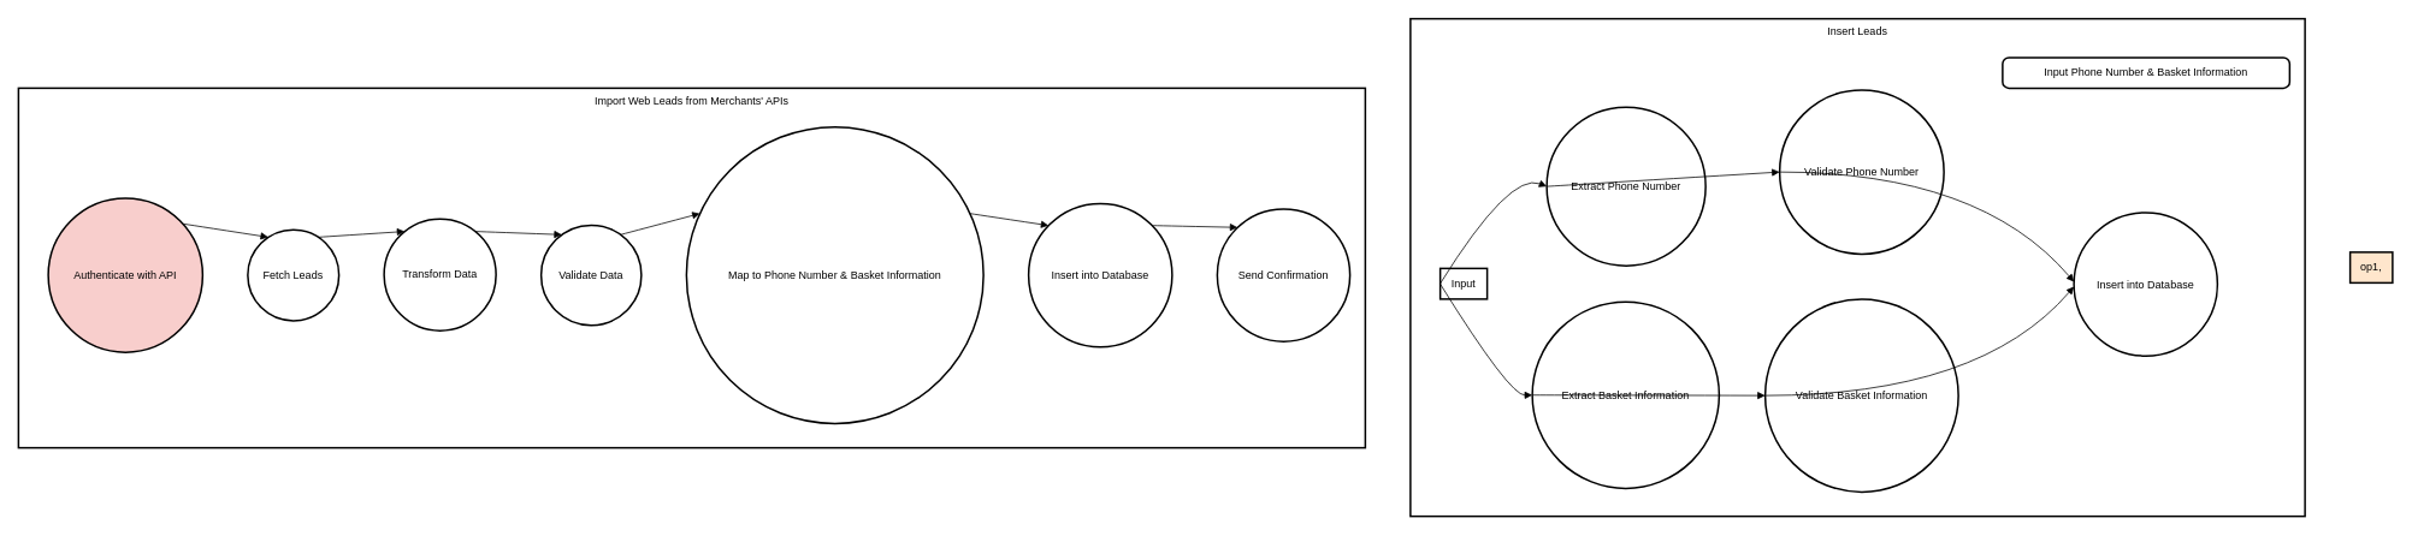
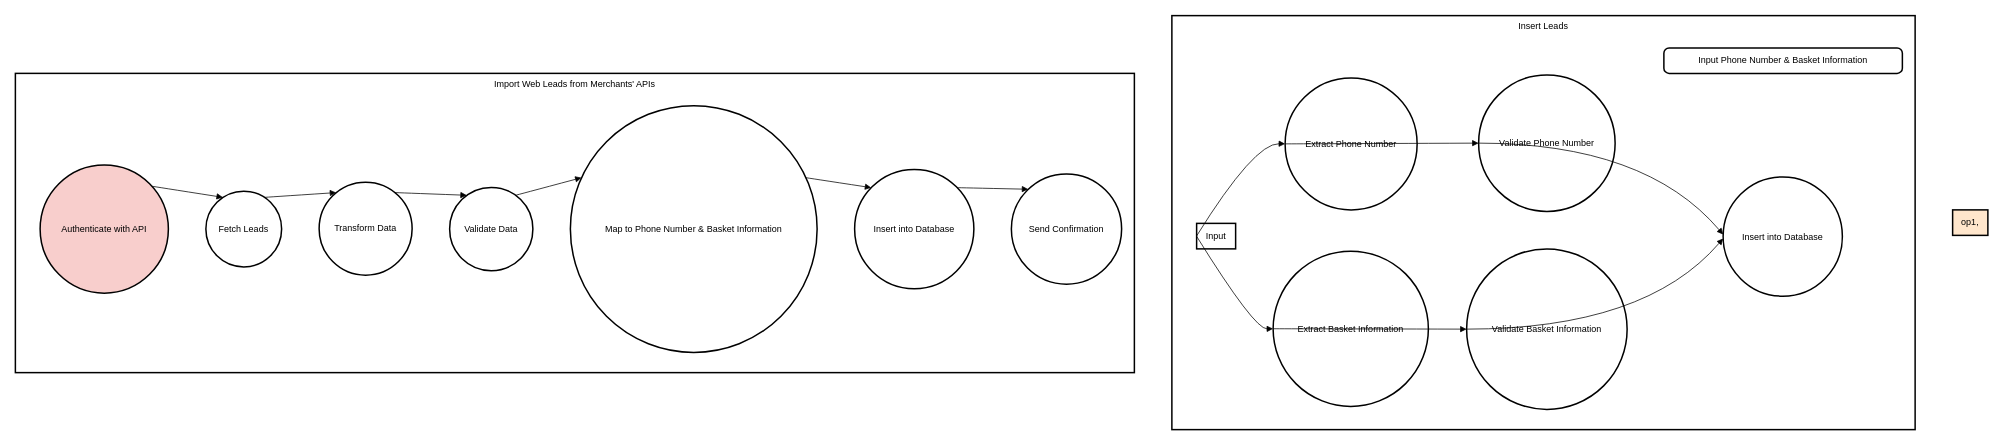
- <mxCell id="19" value="Extract Phone Number" style="ellipse;aspect=fixed;strokeWidth=2;whiteSpace=wrap;" vertex="1" parent="16"><mxGeometry x="151" y="98" width="176" height="176" as="geometry" /></mxCell>
+ <mxCell id="19" value="Extract Phone Number" style="ellipse;aspect=fixed;strokeWidth=2;whiteSpace=wrap;" vertex="1" parent="16"><mxGeometry x="151" y="83" width="176" height="176" as="geometry" /></mxCell>
